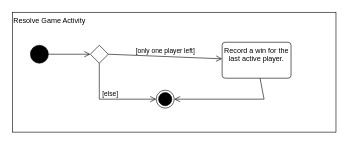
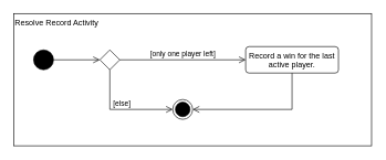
- <mxCell id="2" value="Resolve Game Activity" style="html=1;dashed=0;whiteSpace=wrap;align=left;verticalAlign=top;" vertex="1" parent="1"><mxGeometry x="20" y="20" width="540" height="200" as="geometry" /></mxCell>
+ <mxCell id="2" value="Resolve Record Activity" style="html=1;dashed=0;whiteSpace=wrap;align=left;verticalAlign=top;" vertex="1" parent="1"><mxGeometry x="20" y="20" width="540" height="200" as="geometry" /></mxCell>
- <mxCell id="5" value="Record a win for the last active player." style="html=1;align=center;verticalAlign=top;rounded=1;absoluteArcSize=1;arcSize=10;dashed=0;whiteSpace=wrap;" vertex="1" parent="1"><mxGeometry x="370" y="70" width="115" height="60" as="geometry" /></mxCell>
+ <mxCell id="5" value="Record a win for the last active player." style="html=1;align=center;verticalAlign=top;rounded=1;absoluteArcSize=1;arcSize=10;dashed=0;whiteSpace=wrap;" vertex="1" parent="1"><mxGeometry x="370" y="70" width="140" height="40" as="geometry" /></mxCell>
